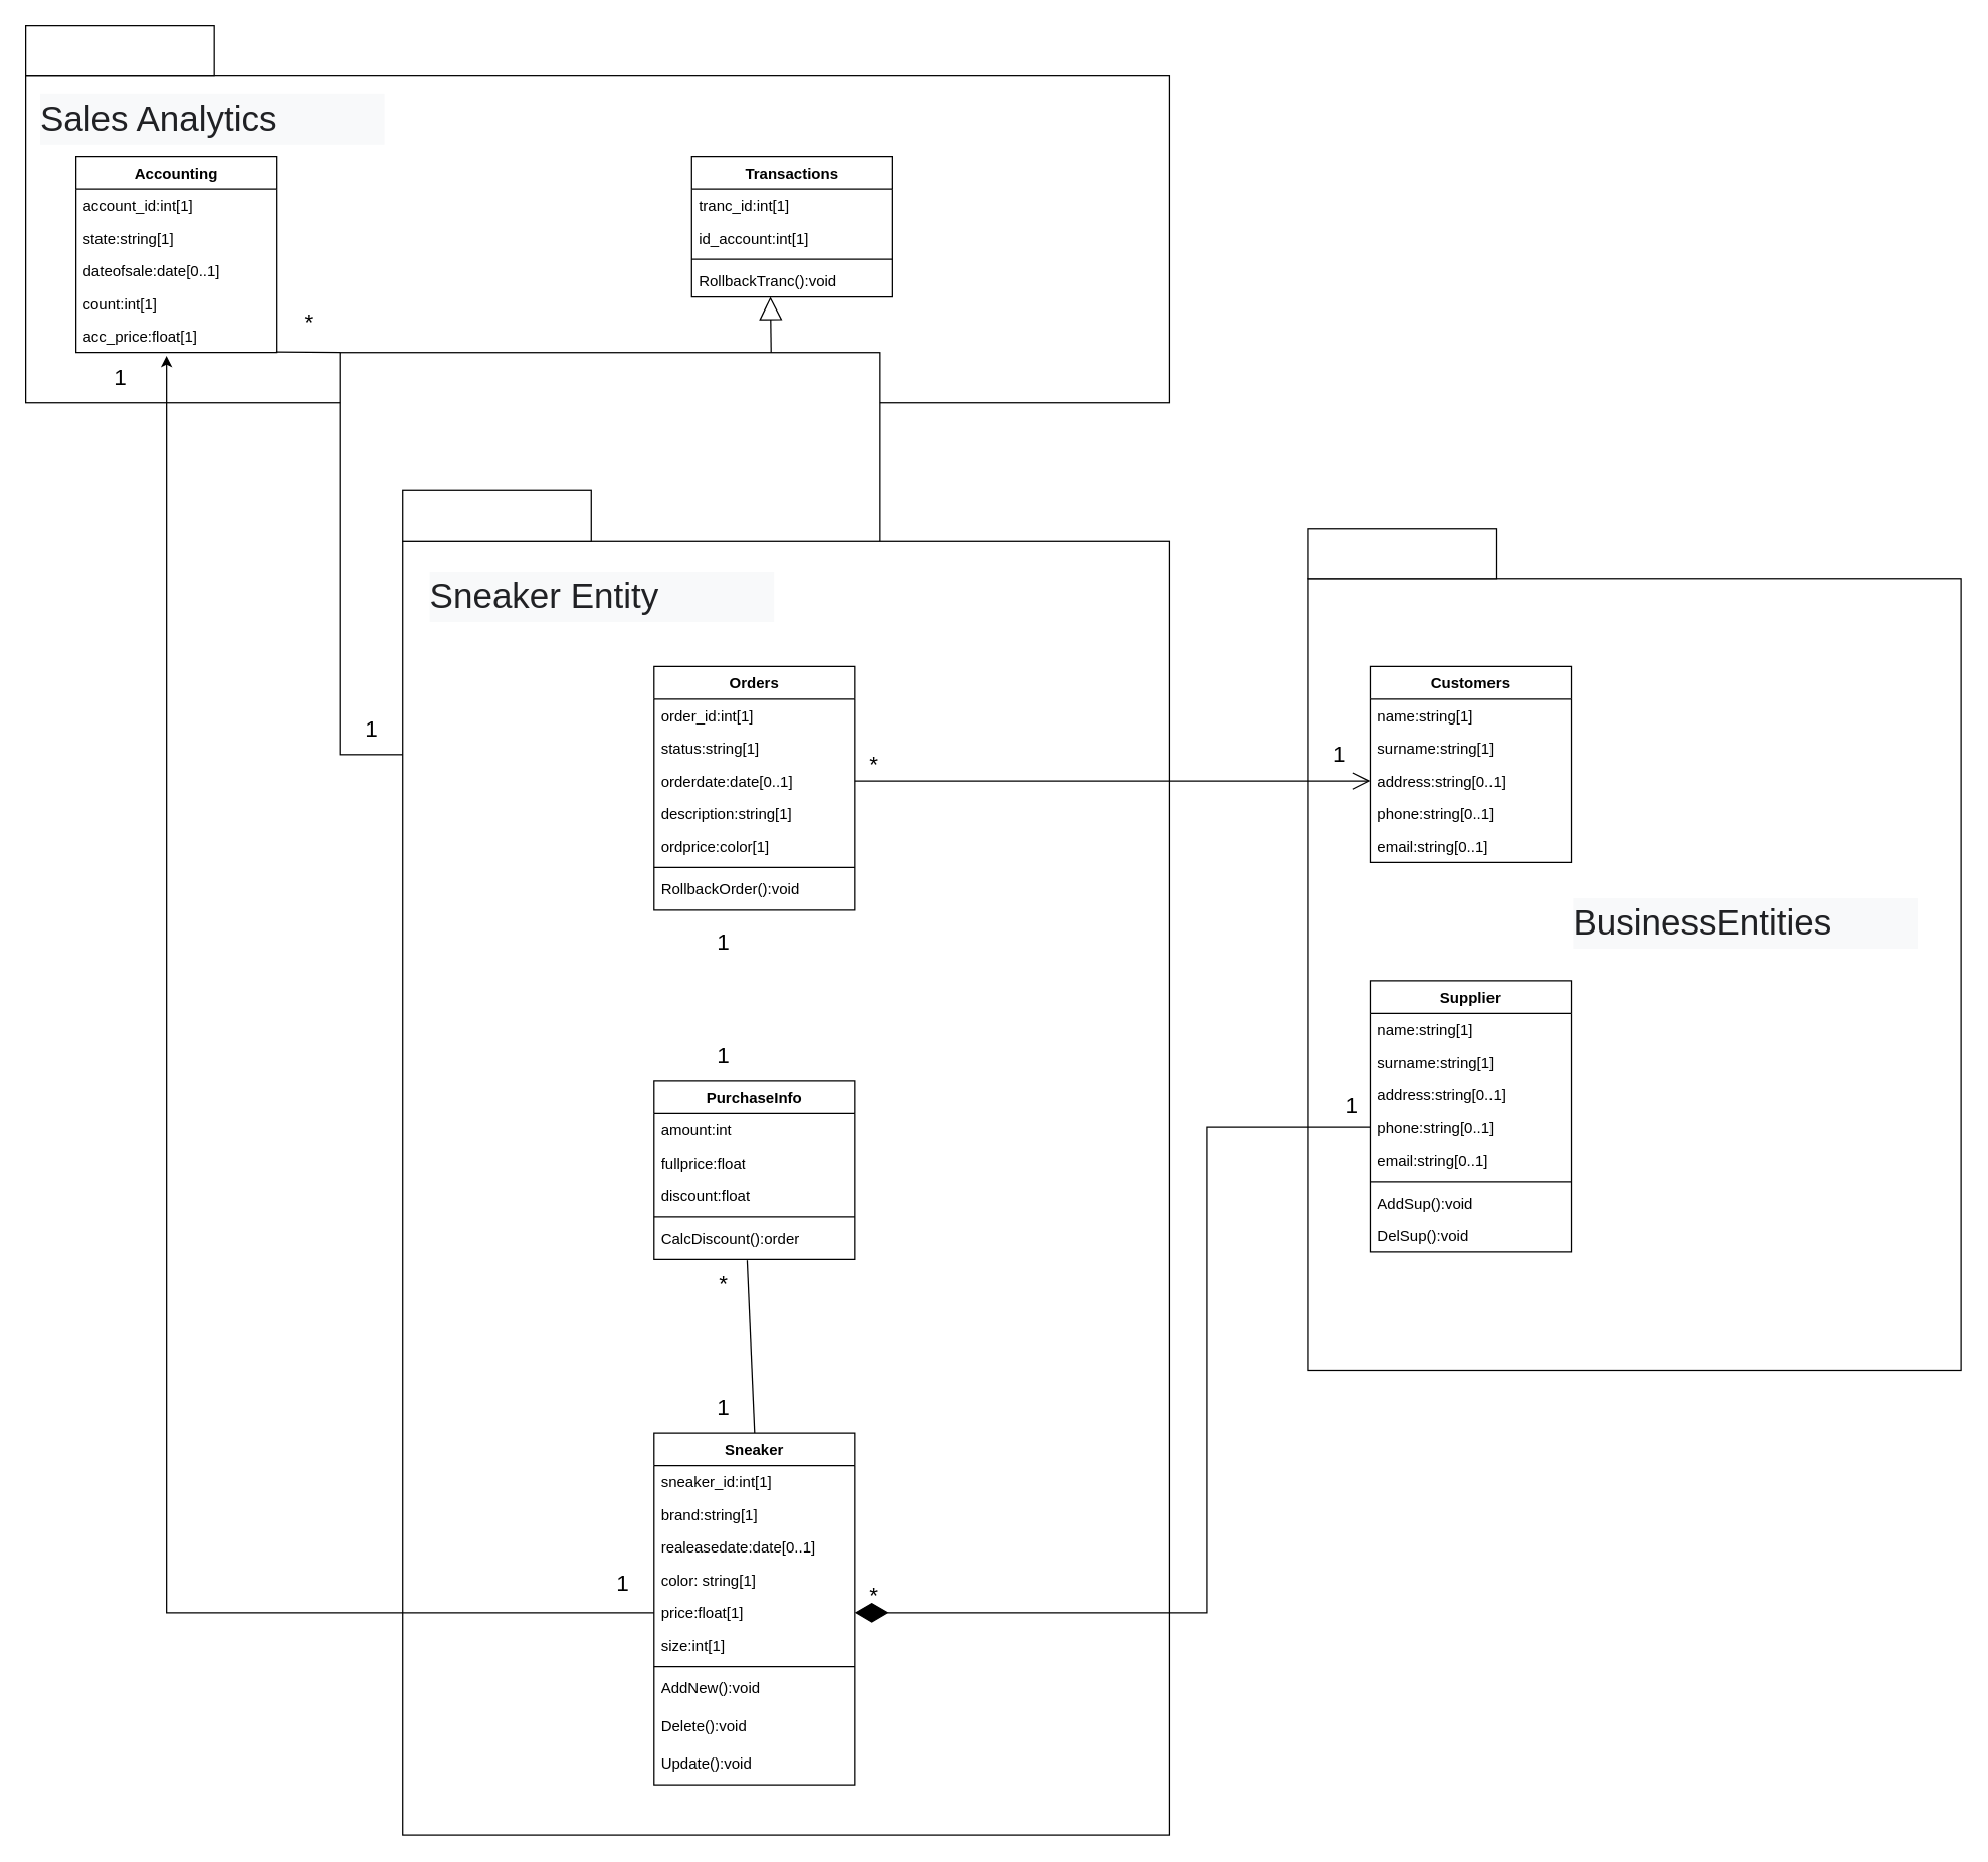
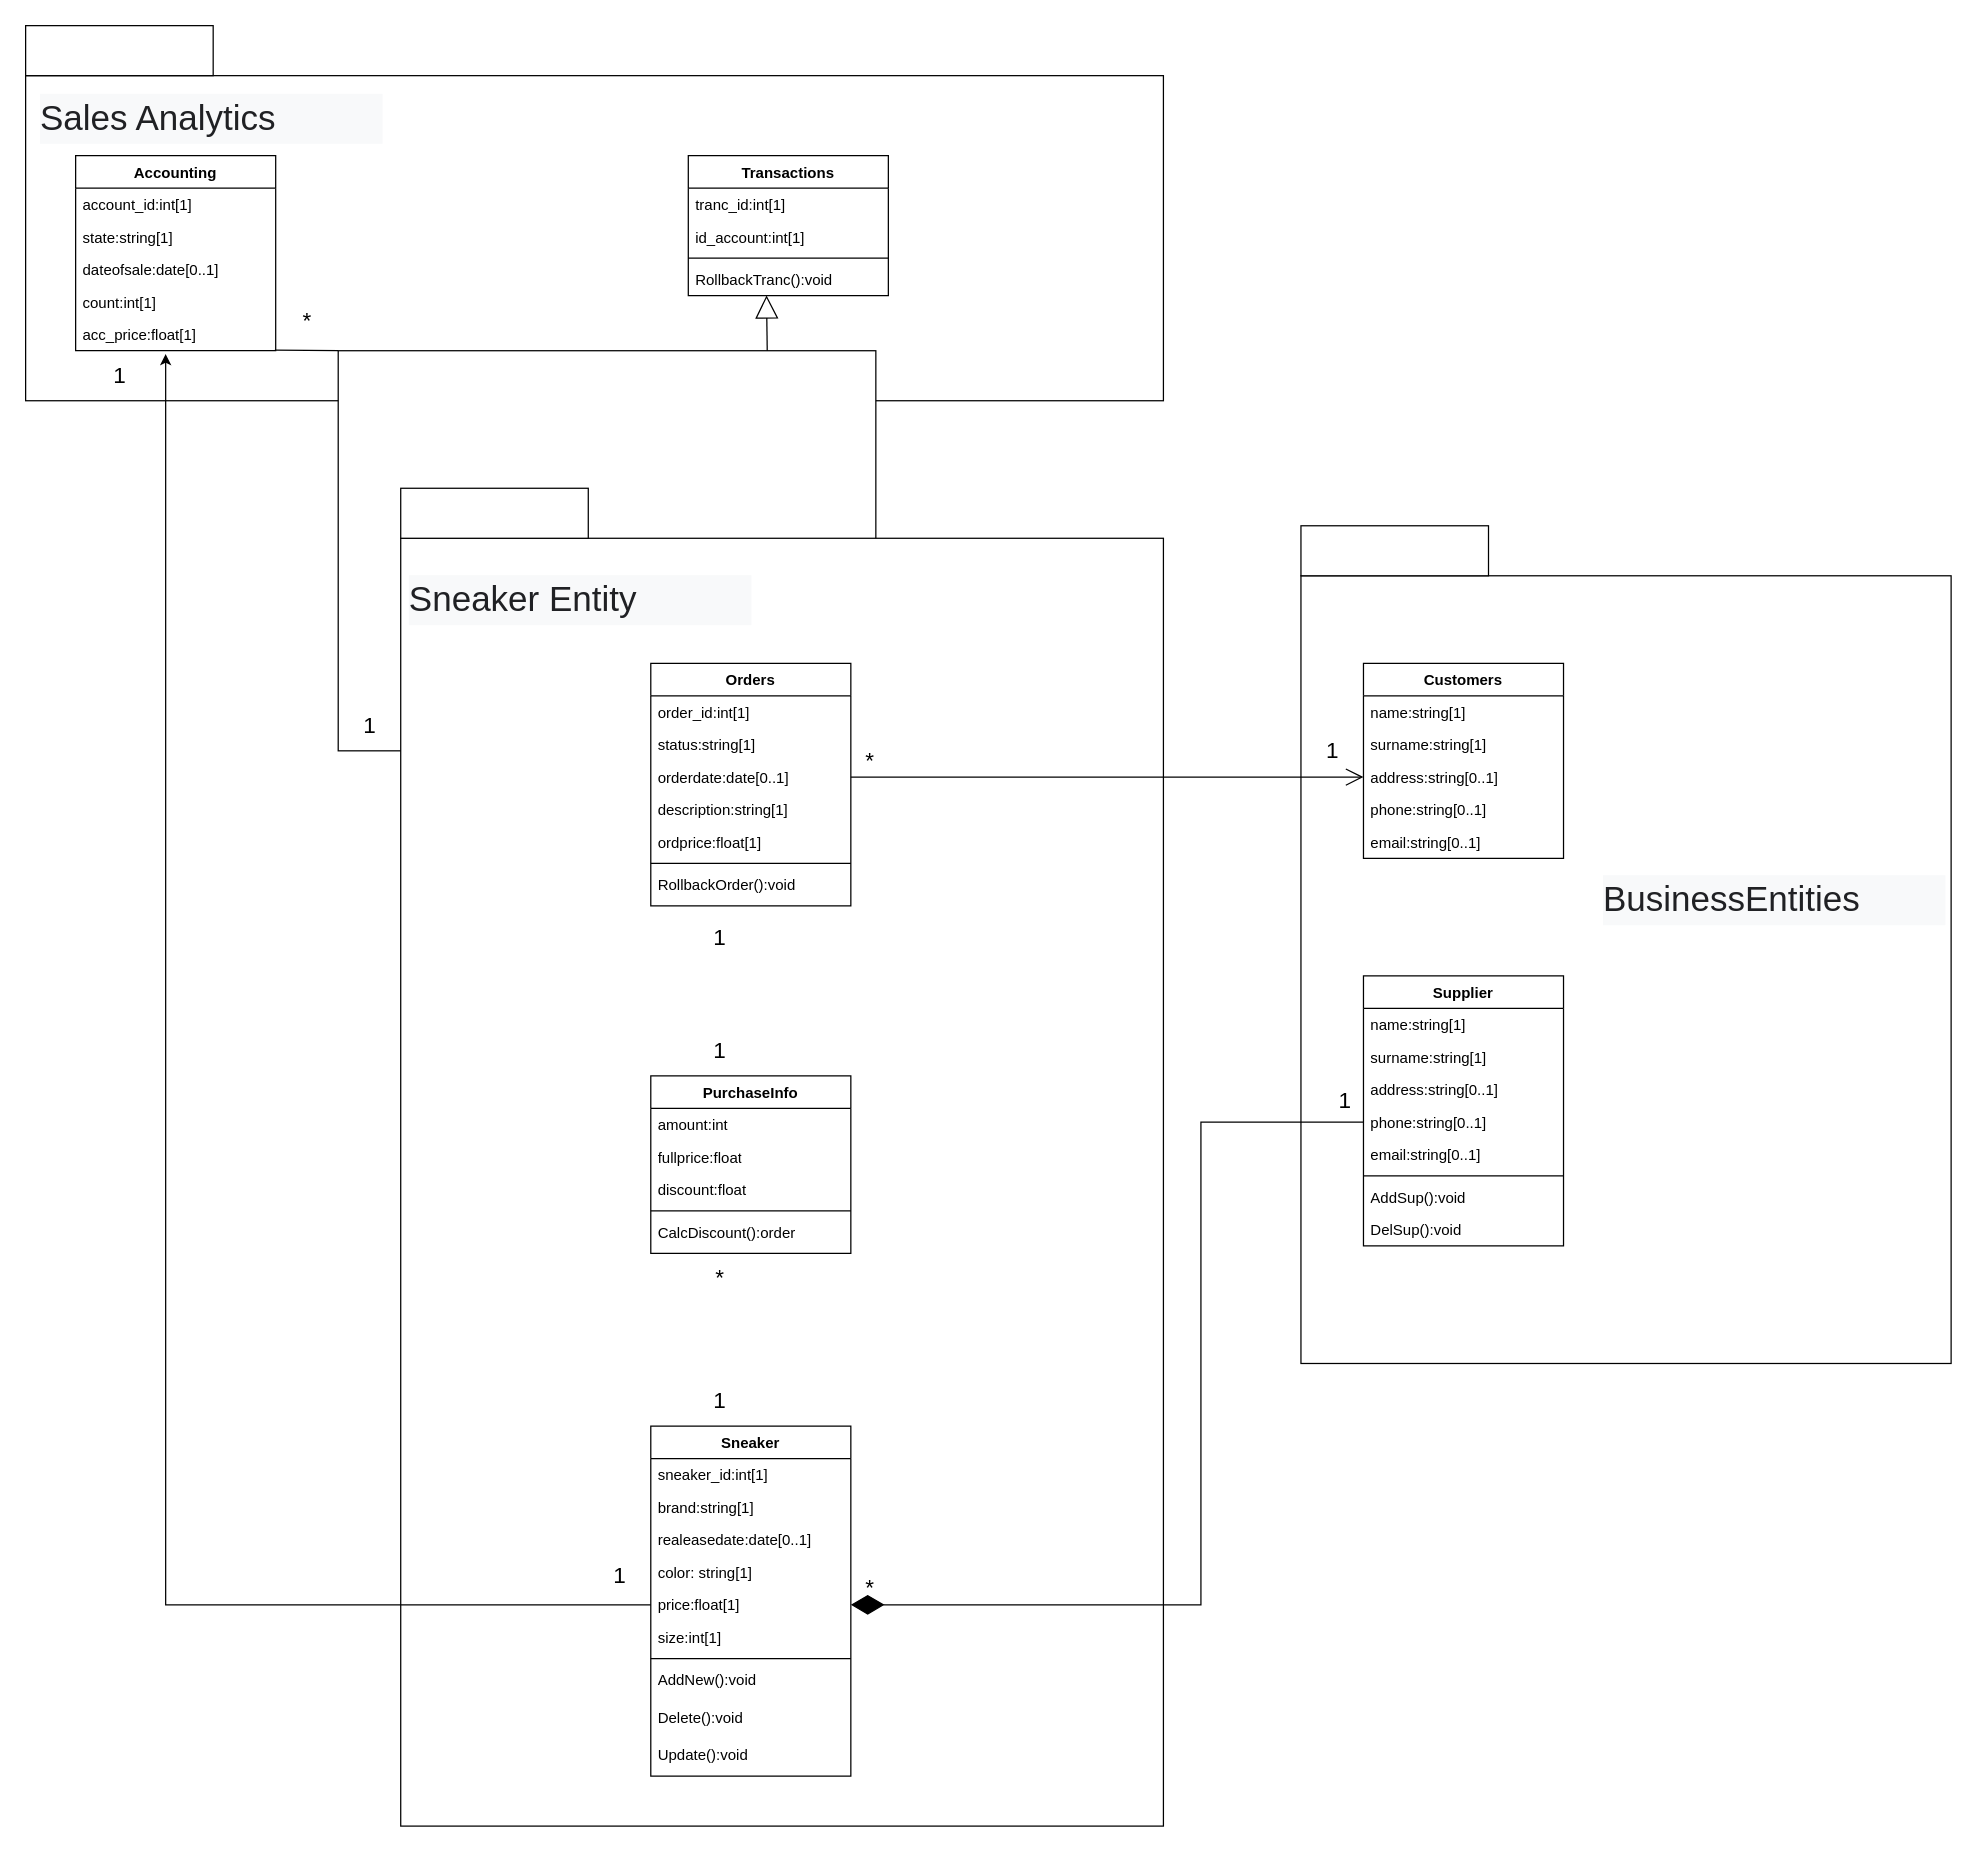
- <mxCell id="37" value="&lt;pre class=&quot;tw-data-text tw-text-large tw-ta&quot; data-placeholder=&quot;Перевод&quot; id=&quot;tw-target-text&quot; data-ved=&quot;2ahUKEwiorrGtufGCAxWphf0HHfz8BxYQ3ewLegQIBRAQ&quot; dir=&quot;ltr&quot; style=&quot;unicode-bidi: isolate; font-size: 28px; line-height: 36px; background-color: rgb(248, 249, 250); border: none; padding: 2px 0.14em 2px 0px; position: relative; margin: -2px 0px; resize: none; font-family: inherit; overflow: hidden; text-align: left; width: 270px; overflow-wrap: break-word; color: rgb(32, 33, 36); font-style: normal; font-variant-ligatures: normal; font-variant-caps: normal; font-weight: 400; letter-spacing: normal; orphans: 2; text-indent: 0px; text-transform: none; widows: 2; word-spacing: 0px; -webkit-text-stroke-width: 0px; text-decoration-thickness: initial; text-decoration-style: initial; text-decoration-color: initial;&quot;&gt;Sneaker Entity&lt;/pre&gt;" style="text;whiteSpace=wrap;html=1;" vertex="1" parent="1"><mxGeometry x="340" y="450" width="260" height="40" as="geometry" /></mxCell>
+ <mxCell id="37" value="&lt;pre class=&quot;tw-data-text tw-text-large tw-ta&quot; data-placeholder=&quot;Перевод&quot; id=&quot;tw-target-text&quot; data-ved=&quot;2ahUKEwiorrGtufGCAxWphf0HHfz8BxYQ3ewLegQIBRAQ&quot; dir=&quot;ltr&quot; style=&quot;unicode-bidi: isolate; font-size: 28px; line-height: 36px; background-color: rgb(248, 249, 250); border: none; padding: 2px 0.14em 2px 0px; position: relative; margin: -2px 0px; resize: none; font-family: inherit; overflow: hidden; text-align: left; width: 270px; overflow-wrap: break-word; color: rgb(32, 33, 36); font-style: normal; font-variant-ligatures: normal; font-variant-caps: normal; font-weight: 400; letter-spacing: normal; orphans: 2; text-indent: 0px; text-transform: none; widows: 2; word-spacing: 0px; -webkit-text-stroke-width: 0px; text-decoration-thickness: initial; text-decoration-style: initial; text-decoration-color: initial;&quot;&gt;Sneaker Entity&lt;/pre&gt;" style="text;whiteSpace=wrap;html=1;" vertex="1" parent="1"><mxGeometry x="325" y="455" width="260" height="40" as="geometry" /></mxCell>
- <mxCell id="43" value="ordprice:color[1]" style="text;strokeColor=none;fillColor=none;align=left;verticalAlign=top;spacingLeft=4;spacingRight=4;overflow=hidden;rotatable=0;points=[[0,0.5],[1,0.5]];portConstraint=eastwest;whiteSpace=wrap;html=1;" vertex="1" parent="38"><mxGeometry y="130" width="160" height="26" as="geometry" /></mxCell>
+ <mxCell id="43" value="ordprice:float[1]" style="text;strokeColor=none;fillColor=none;align=left;verticalAlign=top;spacingLeft=4;spacingRight=4;overflow=hidden;rotatable=0;points=[[0,0.5],[1,0.5]];portConstraint=eastwest;whiteSpace=wrap;html=1;" vertex="1" parent="38"><mxGeometry y="130" width="160" height="26" as="geometry" /></mxCell>
- <mxCell id="33" value="&lt;pre class=&quot;tw-data-text tw-text-large tw-ta&quot; data-placeholder=&quot;Перевод&quot; id=&quot;tw-target-text&quot; data-ved=&quot;2ahUKEwiorrGtufGCAxWphf0HHfz8BxYQ3ewLegQIBRAQ&quot; dir=&quot;ltr&quot; style=&quot;unicode-bidi: isolate; font-size: 28px; line-height: 36px; background-color: rgb(248, 249, 250); border: none; padding: 2px 0.14em 2px 0px; position: relative; margin: -2px 0px; resize: none; font-family: inherit; overflow: hidden; text-align: left; width: 270px; overflow-wrap: break-word; color: rgb(32, 33, 36); font-style: normal; font-variant-ligatures: normal; font-variant-caps: normal; font-weight: 400; letter-spacing: normal; orphans: 2; text-indent: 0px; text-transform: none; widows: 2; word-spacing: 0px; -webkit-text-stroke-width: 0px; text-decoration-thickness: initial; text-decoration-style: initial; text-decoration-color: initial;&quot;&gt;BusinessEntities&lt;br&gt;&lt;/pre&gt;" style="text;whiteSpace=wrap;html=1;" vertex="1" parent="1"><mxGeometry x="1250" y="710" width="220" height="40" as="geometry" /></mxCell>
+ <mxCell id="33" value="&lt;pre class=&quot;tw-data-text tw-text-large tw-ta&quot; data-placeholder=&quot;Перевод&quot; id=&quot;tw-target-text&quot; data-ved=&quot;2ahUKEwiorrGtufGCAxWphf0HHfz8BxYQ3ewLegQIBRAQ&quot; dir=&quot;ltr&quot; style=&quot;unicode-bidi: isolate; font-size: 28px; line-height: 36px; background-color: rgb(248, 249, 250); border: none; padding: 2px 0.14em 2px 0px; position: relative; margin: -2px 0px; resize: none; font-family: inherit; overflow: hidden; text-align: left; width: 270px; overflow-wrap: break-word; color: rgb(32, 33, 36); font-style: normal; font-variant-ligatures: normal; font-variant-caps: normal; font-weight: 400; letter-spacing: normal; orphans: 2; text-indent: 0px; text-transform: none; widows: 2; word-spacing: 0px; -webkit-text-stroke-width: 0px; text-decoration-thickness: initial; text-decoration-style: initial; text-decoration-color: initial;&quot;&gt;BusinessEntities&lt;br&gt;&lt;/pre&gt;" style="text;whiteSpace=wrap;html=1;" vertex="1" parent="1"><mxGeometry x="1280" y="695" width="220" height="40" as="geometry" /></mxCell>
- <mxCell id="70" value="" style="endArrow=none;html=1;rounded=0;entryX=0.463;entryY=1.021;entryDx=0;entryDy=0;entryPerimeter=0;exitX=0.5;exitY=0;exitDx=0;exitDy=0;" edge="1" parent="1" source="46" target="62"><mxGeometry width="50" height="50" relative="1" as="geometry"><mxPoint x="960" y="220" as="sourcePoint" /><mxPoint x="990" y="140" as="targetPoint" /></mxGeometry></mxCell>
